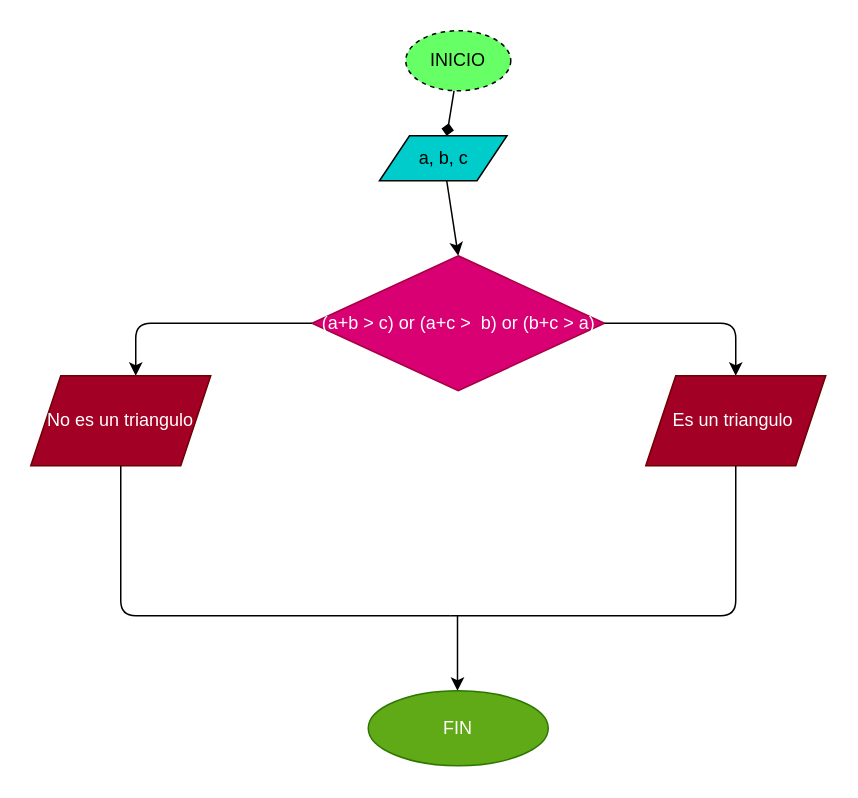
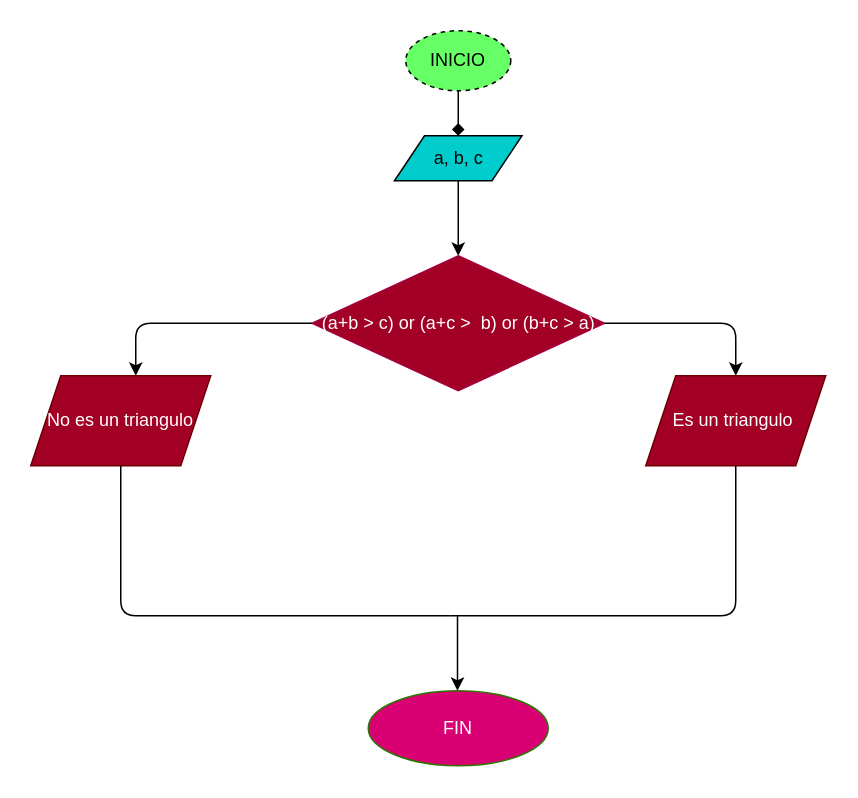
- <mxCell id="4" value="a, b, c" style="shape=parallelogram;perimeter=parallelogramPerimeter;whiteSpace=wrap;html=1;fixedSize=1;fillColor=#00CCCC;" parent="1" vertex="1"><mxGeometry x="252.5" y="90" width="85" height="30" as="geometry" /></mxCell>
+ <mxCell id="4" value="a, b, c" style="shape=parallelogram;perimeter=parallelogramPerimeter;whiteSpace=wrap;html=1;fixedSize=1;fillColor=#00CCCC;" parent="1" vertex="1"><mxGeometry x="262.5" y="90" width="85" height="30" as="geometry" /></mxCell>
- <mxCell id="6" value="(a+b &amp;gt; c) or (a+c &amp;gt;&amp;nbsp; b) or (b+c &amp;gt; a)" style="rhombus;whiteSpace=wrap;html=1;fillColor=#d80073;fontColor=#ffffff;strokeColor=#A50040;" parent="1" vertex="1"><mxGeometry x="207.5" y="170" width="195" height="90" as="geometry" /></mxCell>
+ <mxCell id="6" value="(a+b &amp;gt; c) or (a+c &amp;gt;&amp;nbsp; b) or (b+c &amp;gt; a)" style="rhombus;whiteSpace=wrap;html=1;fillColor=#a20025;fontColor=#ffffff;strokeColor=#A50040;" parent="1" vertex="1"><mxGeometry x="207.5" y="170" width="195" height="90" as="geometry" /></mxCell>
- <mxCell id="14" value="FIN" style="ellipse;whiteSpace=wrap;html=1;fillColor=#60a917;fontColor=#ffffff;strokeColor=#2D7600;" parent="1" vertex="1"><mxGeometry x="245" y="460" width="120" height="50" as="geometry" /></mxCell>
+ <mxCell id="14" value="FIN" style="ellipse;whiteSpace=wrap;html=1;fillColor=#d80073;fontColor=#ffffff;strokeColor=#2D7600;" parent="1" vertex="1"><mxGeometry x="245" y="460" width="120" height="50" as="geometry" /></mxCell>
